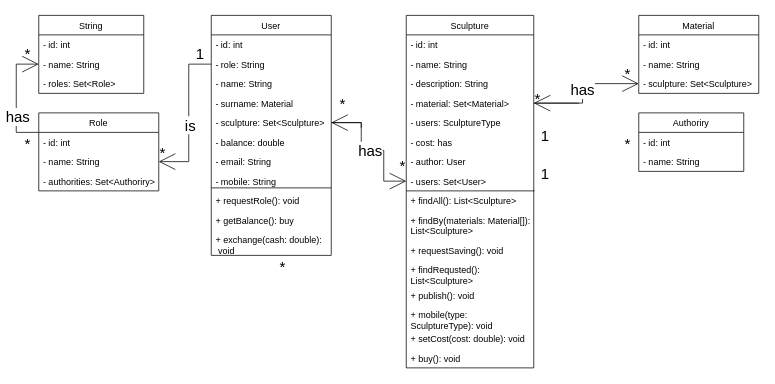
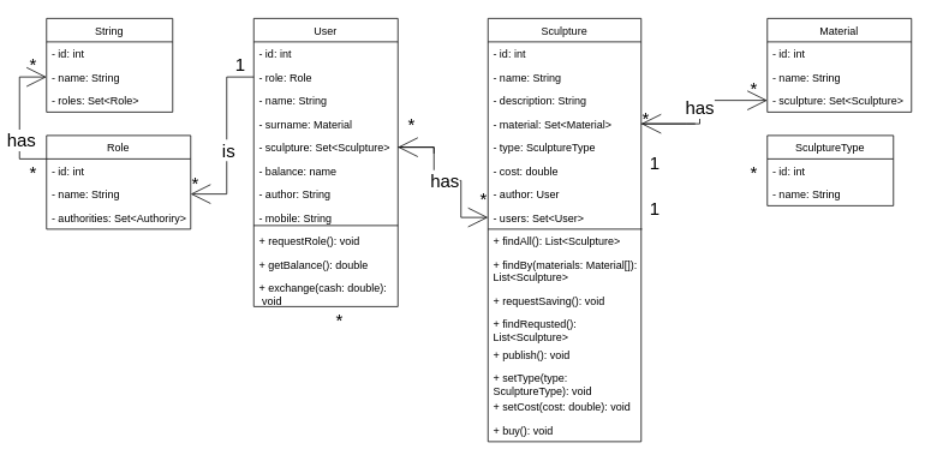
- <mxCell id="14" value="- role: String" style="text;strokeColor=none;fillColor=none;align=left;verticalAlign=top;spacingLeft=4;spacingRight=4;overflow=hidden;rotatable=0;points=[[0,0.5],[1,0.5]];portConstraint=eastwest;" parent="12" vertex="1"><mxGeometry y="52" width="160" height="26" as="geometry" /></mxCell>
+ <mxCell id="14" value="- role: Role" style="text;strokeColor=none;fillColor=none;align=left;verticalAlign=top;spacingLeft=4;spacingRight=4;overflow=hidden;rotatable=0;points=[[0,0.5],[1,0.5]];portConstraint=eastwest;" parent="12" vertex="1"><mxGeometry y="52" width="160" height="26" as="geometry" /></mxCell>
- <mxCell id="29" value="- users: SculptureType" style="text;strokeColor=none;fillColor=none;align=left;verticalAlign=top;spacingLeft=4;spacingRight=4;overflow=hidden;rotatable=0;points=[[0,0.5],[1,0.5]];portConstraint=eastwest;" parent="24" vertex="1"><mxGeometry y="130" width="170" height="26" as="geometry" /></mxCell>
+ <mxCell id="29" value="- type: SculptureType" style="text;strokeColor=none;fillColor=none;align=left;verticalAlign=top;spacingLeft=4;spacingRight=4;overflow=hidden;rotatable=0;points=[[0,0.5],[1,0.5]];portConstraint=eastwest;" parent="24" vertex="1"><mxGeometry y="130" width="170" height="26" as="geometry" /></mxCell>
- <mxCell id="46" value="Authoriry" style="swimlane;fontStyle=0;childLayout=stackLayout;horizontal=1;startSize=26;fillColor=none;horizontalStack=0;resizeParent=1;resizeParentMax=0;resizeLast=0;collapsible=1;marginBottom=0;" parent="1" vertex="1"><mxGeometry x="850" y="150" width="140" height="78" as="geometry" /></mxCell>
+ <mxCell id="46" value="SculptureType" style="swimlane;fontStyle=0;childLayout=stackLayout;horizontal=1;startSize=26;fillColor=none;horizontalStack=0;resizeParent=1;resizeParentMax=0;resizeLast=0;collapsible=1;marginBottom=0;" parent="1" vertex="1"><mxGeometry x="850" y="150" width="140" height="78" as="geometry" /></mxCell>
- <mxCell id="18" value="- balance: double" style="text;strokeColor=none;fillColor=none;align=left;verticalAlign=top;spacingLeft=4;spacingRight=4;overflow=hidden;rotatable=0;points=[[0,0.5],[1,0.5]];portConstraint=eastwest;" parent="12" vertex="1"><mxGeometry y="156" width="160" height="26" as="geometry" /></mxCell>
+ <mxCell id="18" value="- balance: name" style="text;strokeColor=none;fillColor=none;align=left;verticalAlign=top;spacingLeft=4;spacingRight=4;overflow=hidden;rotatable=0;points=[[0,0.5],[1,0.5]];portConstraint=eastwest;" parent="12" vertex="1"><mxGeometry y="156" width="160" height="26" as="geometry" /></mxCell>
- <mxCell id="30" value="- cost: has" style="text;strokeColor=none;fillColor=none;align=left;verticalAlign=top;spacingLeft=4;spacingRight=4;overflow=hidden;rotatable=0;points=[[0,0.5],[1,0.5]];portConstraint=eastwest;" parent="24" vertex="1"><mxGeometry y="156" width="170" height="26" as="geometry" /></mxCell>
+ <mxCell id="30" value="- cost: double" style="text;strokeColor=none;fillColor=none;align=left;verticalAlign=top;spacingLeft=4;spacingRight=4;overflow=hidden;rotatable=0;points=[[0,0.5],[1,0.5]];portConstraint=eastwest;" parent="24" vertex="1"><mxGeometry y="156" width="170" height="26" as="geometry" /></mxCell>
- <mxCell id="19" value="- email: String" style="text;strokeColor=none;fillColor=none;align=left;verticalAlign=top;spacingLeft=4;spacingRight=4;overflow=hidden;rotatable=0;points=[[0,0.5],[1,0.5]];portConstraint=eastwest;" parent="12" vertex="1"><mxGeometry y="182" width="160" height="26" as="geometry" /></mxCell>
+ <mxCell id="19" value="- author: String" style="text;strokeColor=none;fillColor=none;align=left;verticalAlign=top;spacingLeft=4;spacingRight=4;overflow=hidden;rotatable=0;points=[[0,0.5],[1,0.5]];portConstraint=eastwest;" parent="12" vertex="1"><mxGeometry y="182" width="160" height="26" as="geometry" /></mxCell>
- <mxCell id="22" value="+ getBalance(): buy" style="text;strokeColor=none;fillColor=none;align=left;verticalAlign=top;spacingLeft=4;spacingRight=4;overflow=hidden;rotatable=0;points=[[0,0.5],[1,0.5]];portConstraint=eastwest;" parent="12" vertex="1"><mxGeometry y="260" width="160" height="26" as="geometry" /></mxCell>
+ <mxCell id="22" value="+ getBalance(): double" style="text;strokeColor=none;fillColor=none;align=left;verticalAlign=top;spacingLeft=4;spacingRight=4;overflow=hidden;rotatable=0;points=[[0,0.5],[1,0.5]];portConstraint=eastwest;" parent="12" vertex="1"><mxGeometry y="260" width="160" height="26" as="geometry" /></mxCell>
- <mxCell id="39" value="+ mobile(type:&#10;SculptureType): void" style="text;strokeColor=none;fillColor=none;align=left;verticalAlign=top;spacingLeft=4;spacingRight=4;overflow=hidden;rotatable=0;points=[[0,0.5],[1,0.5]];portConstraint=eastwest;" parent="24" vertex="1"><mxGeometry y="386" width="170" height="32" as="geometry" /></mxCell>
+ <mxCell id="39" value="+ setType(type:&#10;SculptureType): void" style="text;strokeColor=none;fillColor=none;align=left;verticalAlign=top;spacingLeft=4;spacingRight=4;overflow=hidden;rotatable=0;points=[[0,0.5],[1,0.5]];portConstraint=eastwest;" parent="24" vertex="1"><mxGeometry y="386" width="170" height="32" as="geometry" /></mxCell>
